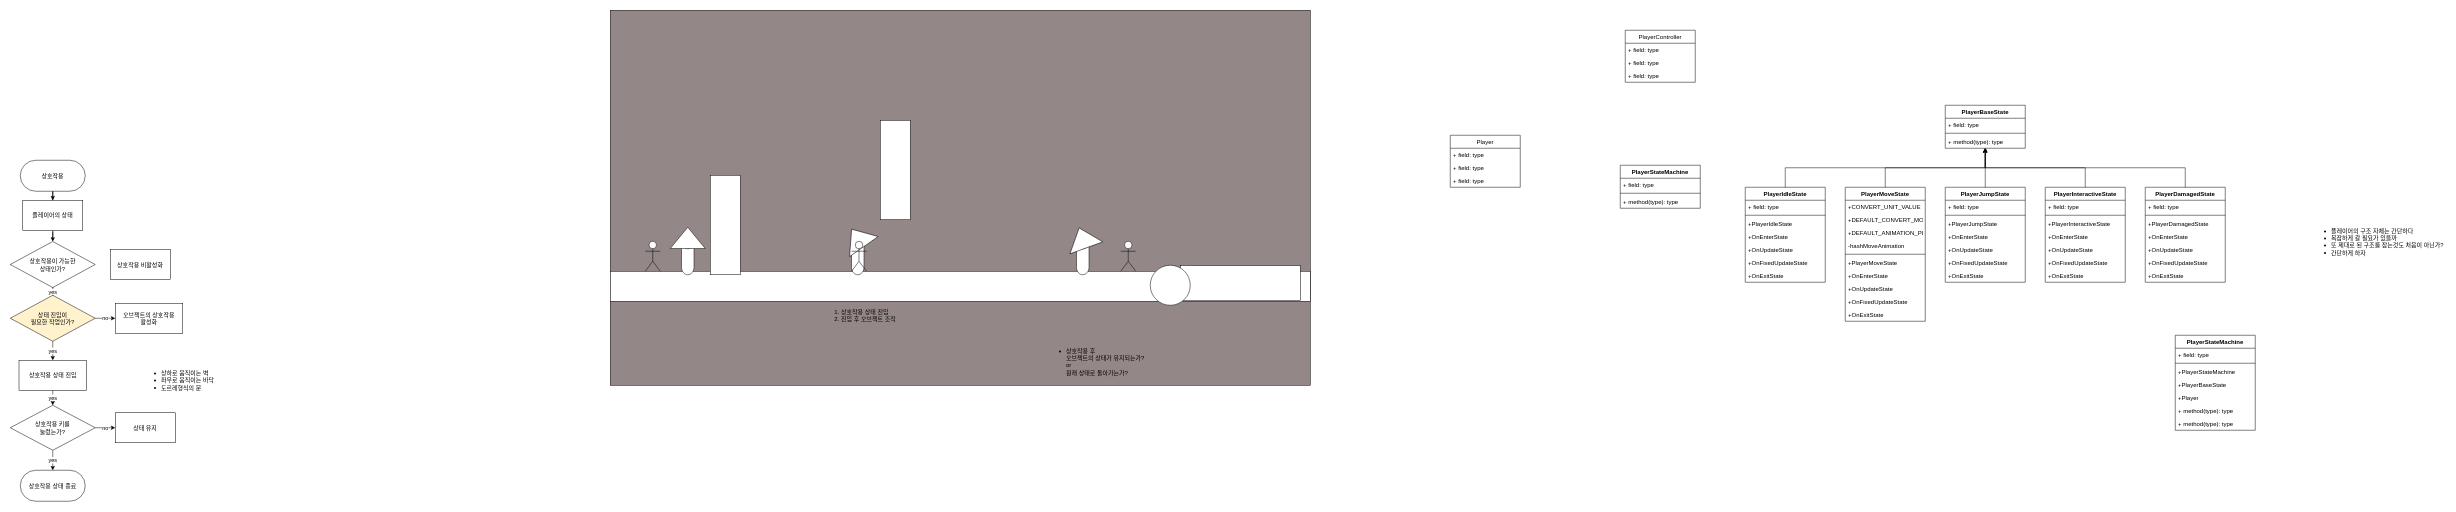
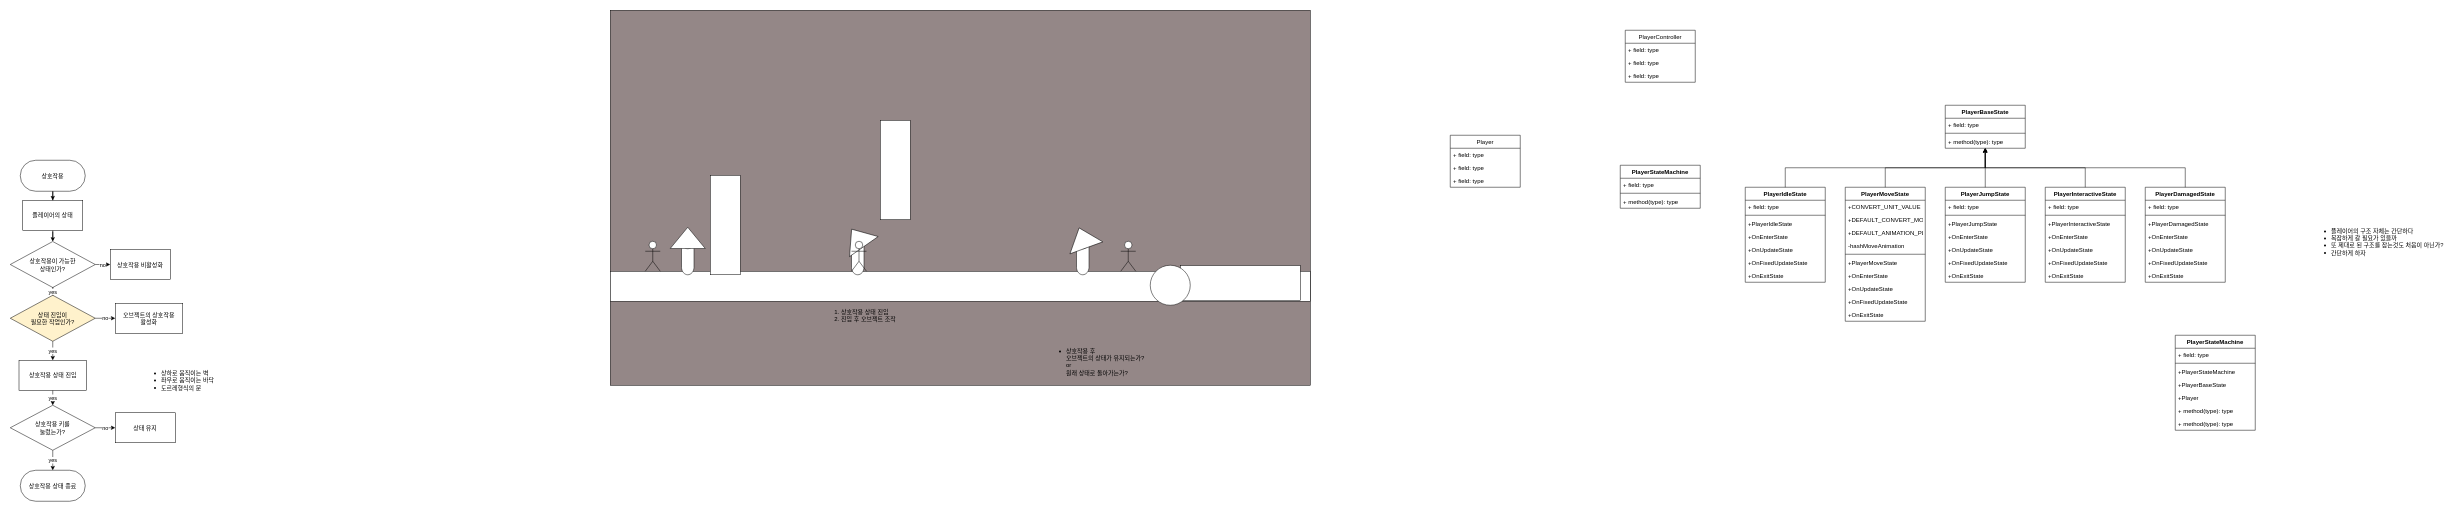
+ <mxCell id="27" value="no" style="edgeStyle=orthogonalEdgeStyle;rounded=0;orthogonalLoop=1;jettySize=auto;html=1;" parent="1" source="28" target="31" edge="1"><mxGeometry relative="1" as="geometry" /></mxCell>
